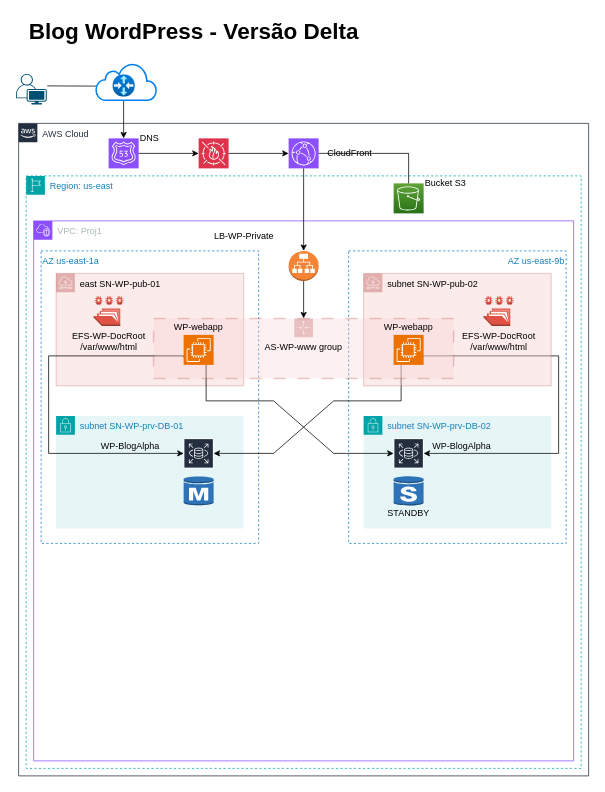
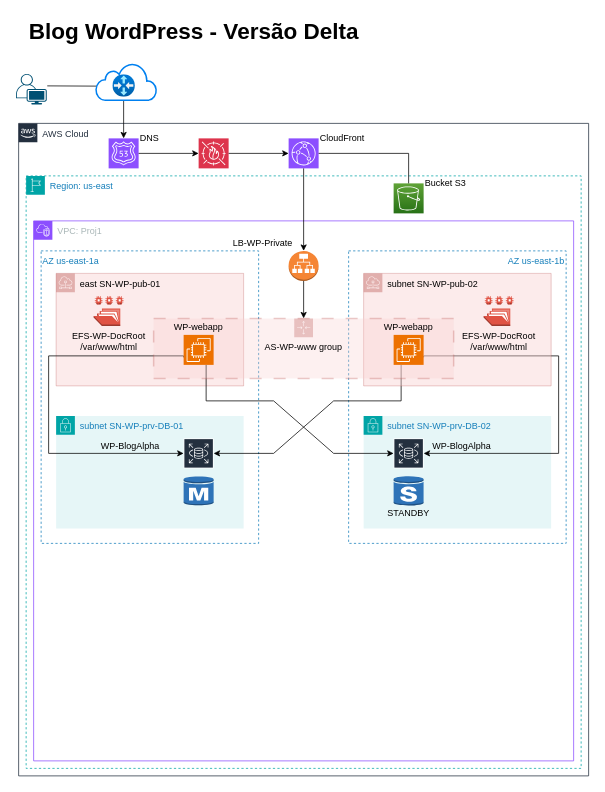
- <mxCell id="39" value="CloudFront" style="text;html=1;align=left;verticalAlign=middle;whiteSpace=wrap;rounded=0;" parent="2" vertex="1"><mxGeometry x="410" y="30" width="110" height="20" as="geometry" /></mxCell>
+ <mxCell id="39" value="CloudFront" style="text;html=1;align=left;verticalAlign=middle;whiteSpace=wrap;rounded=0;" parent="2" vertex="1"><mxGeometry x="400" y="10" width="110" height="20" as="geometry" /></mxCell>
- <mxCell id="10" value="LB-WP-Private" style="text;html=1;align=left;verticalAlign=middle;whiteSpace=wrap;rounded=0;" parent="4" vertex="1"><mxGeometry x="239" y="10" width="90" height="20" as="geometry" /></mxCell>
+ <mxCell id="10" value="LB-WP-Private" style="text;html=1;align=left;verticalAlign=middle;whiteSpace=wrap;rounded=0;" parent="4" vertex="1"><mxGeometry x="264" y="20" width="90" height="20" as="geometry" /></mxCell>
- <mxCell id="6" value="AZ us-east-9b" style="fillColor=none;strokeColor=#147EBA;dashed=1;verticalAlign=top;fontStyle=0;fontColor=#147EBA;whiteSpace=wrap;html=1;align=right;" parent="4" vertex="1"><mxGeometry x="420" y="40" width="290" height="390" as="geometry" /></mxCell>
+ <mxCell id="6" value="AZ us-east-1b" style="fillColor=none;strokeColor=#147EBA;dashed=1;verticalAlign=top;fontStyle=0;fontColor=#147EBA;whiteSpace=wrap;html=1;align=right;" parent="4" vertex="1"><mxGeometry x="420" y="40" width="290" height="390" as="geometry" /></mxCell>
